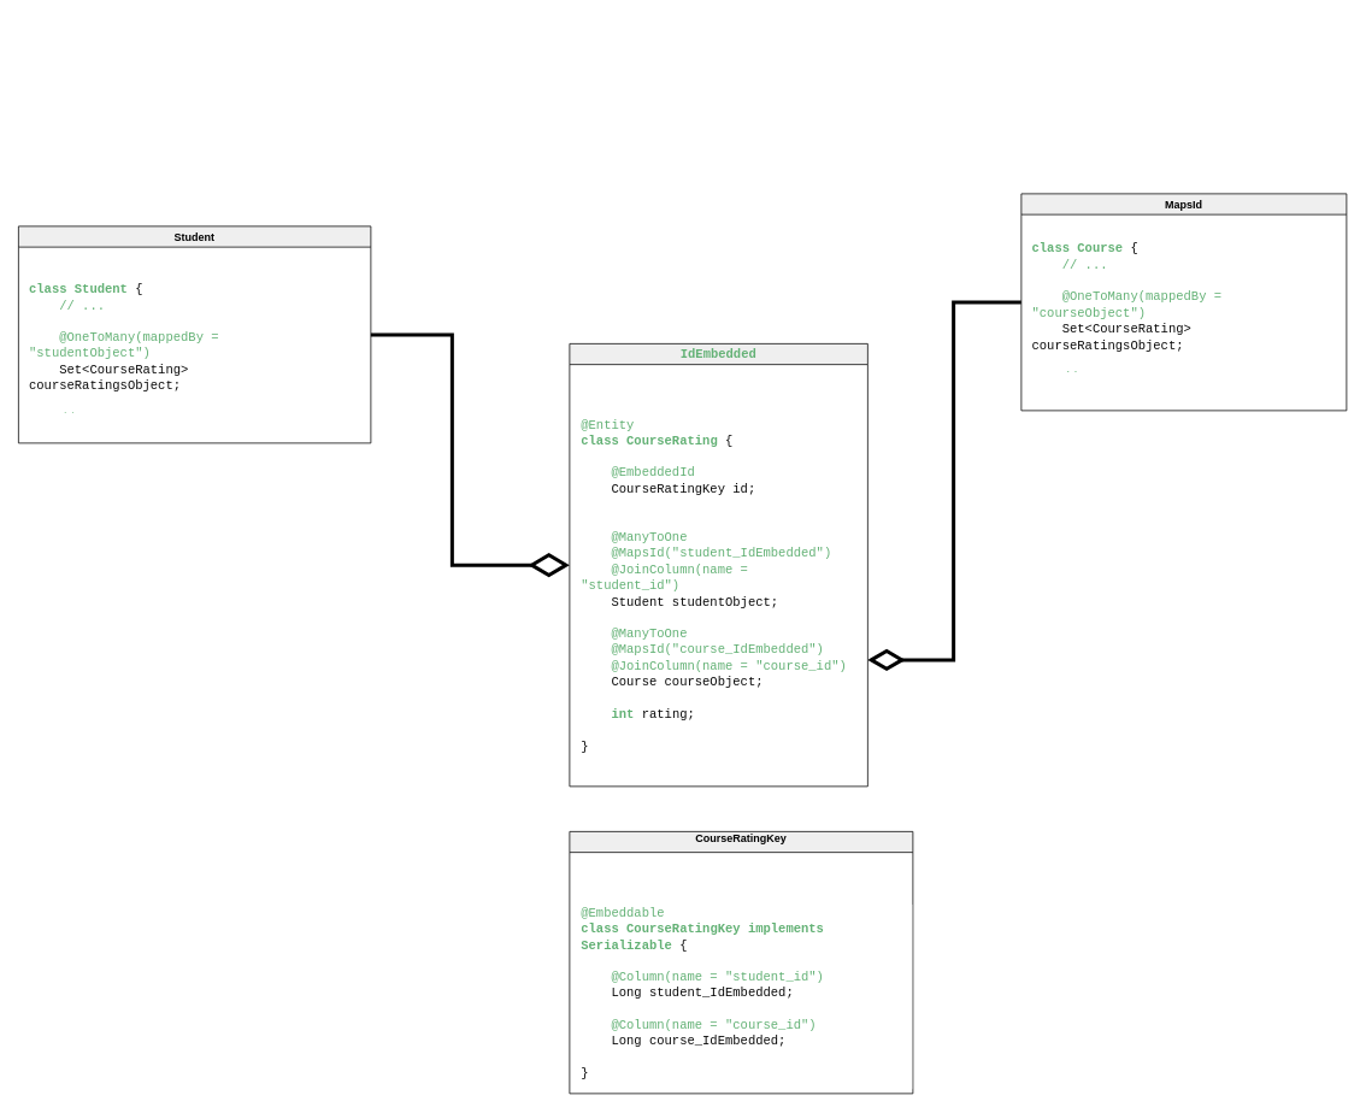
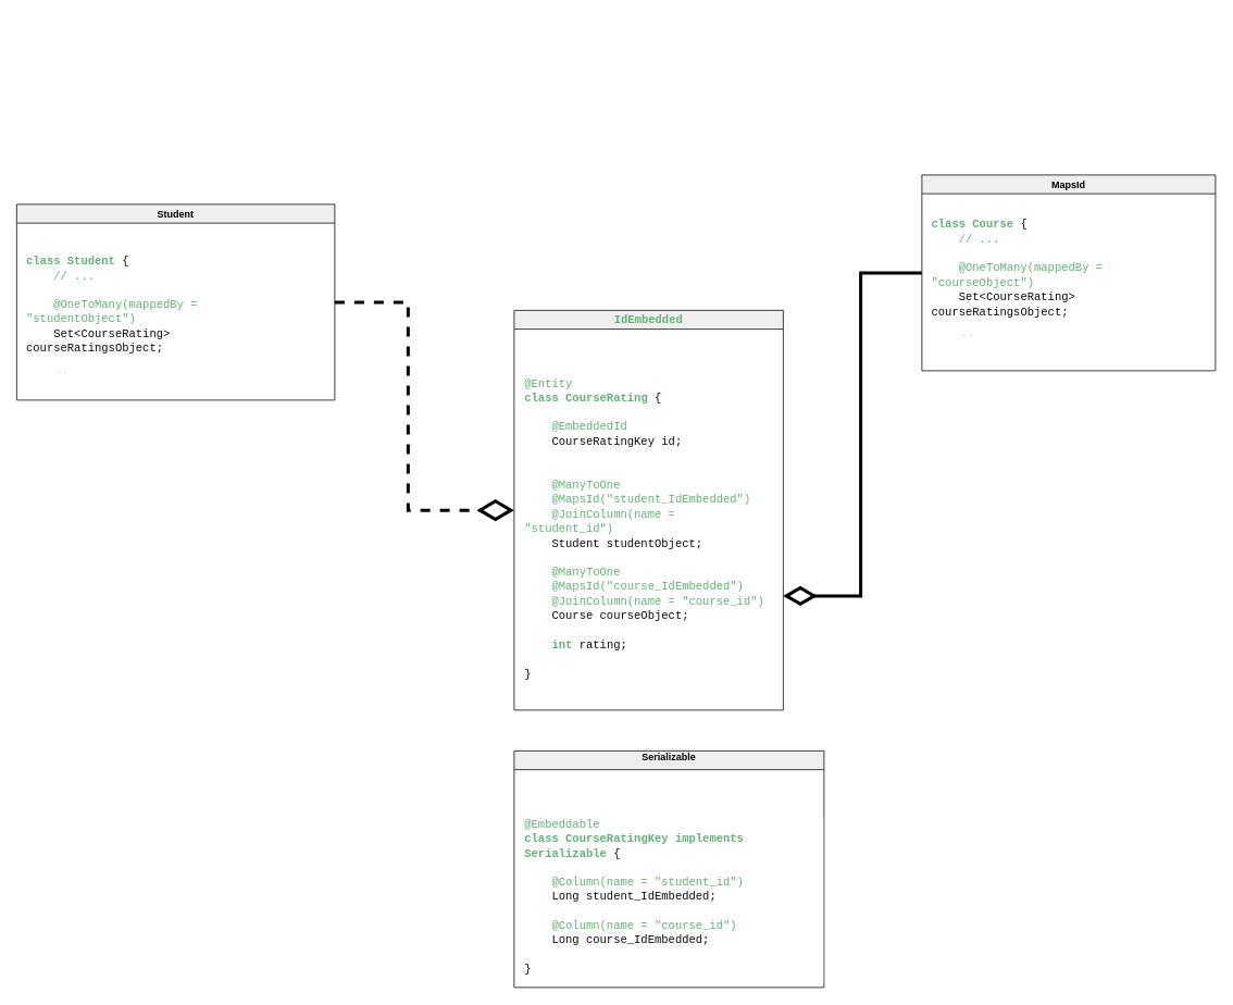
- <mxCell id="10" style="edgeStyle=orthogonalEdgeStyle;rounded=0;orthogonalLoop=1;jettySize=auto;html=1;exitX=1;exitY=0.5;exitDx=0;exitDy=0;endArrow=diamondThin;endFill=0;strokeWidth=4;endSize=34;entryX=0;entryY=0.5;entryDx=0;entryDy=0;" parent="1" source="2" target="8" edge="1"><mxGeometry relative="1" as="geometry"><mxPoint x="620" y="600" as="targetPoint" /><Array as="points"><mxPoint x="500" y="370" /><mxPoint x="500" y="625" /></Array></mxGeometry></mxCell>
+ <mxCell id="10" style="edgeStyle=orthogonalEdgeStyle;rounded=0;orthogonalLoop=1;jettySize=auto;html=1;exitX=1;exitY=0.5;exitDx=0;exitDy=0;endArrow=diamondThin;endFill=0;strokeWidth=4;endSize=34;entryX=0;entryY=0.5;entryDx=0;entryDy=0;dashed=1;" parent="1" source="2" target="8" edge="1"><mxGeometry relative="1" as="geometry"><mxPoint x="620" y="600" as="targetPoint" /><Array as="points"><mxPoint x="500" y="370" /><mxPoint x="500" y="625" /></Array></mxGeometry></mxCell>
- <mxCell id="11" value="&lt;h1 style=&quot;margin-top: 0px;&quot;&gt;&lt;span&gt;&lt;span style=&quot;box-sizing: border-box;&quot; class=&quot;hljs-title class_&quot;&gt;&lt;font style=&quot;font-size: 12px;&quot;&gt;CourseRatingKey&lt;/font&gt;&lt;/span&gt; &lt;/span&gt;&lt;/h1&gt;" style="swimlane;whiteSpace=wrap;html=1;swimlaneFillColor=default;fillColor=#EFEFEF;" parent="1" vertex="1"><mxGeometry x="630" y="920" width="380" height="290" as="geometry" /></mxCell>
+ <mxCell id="11" value="&lt;h1 style=&quot;margin-top: 0px;&quot;&gt;&lt;span&gt;&lt;span style=&quot;box-sizing: border-box;&quot; class=&quot;hljs-title class_&quot;&gt;&lt;font style=&quot;font-size: 12px;&quot;&gt;Serializable&lt;/font&gt;&lt;/span&gt; &lt;/span&gt;&lt;/h1&gt;" style="swimlane;whiteSpace=wrap;html=1;swimlaneFillColor=default;fillColor=#EFEFEF;" parent="1" vertex="1"><mxGeometry x="630" y="920" width="380" height="290" as="geometry" /></mxCell>
